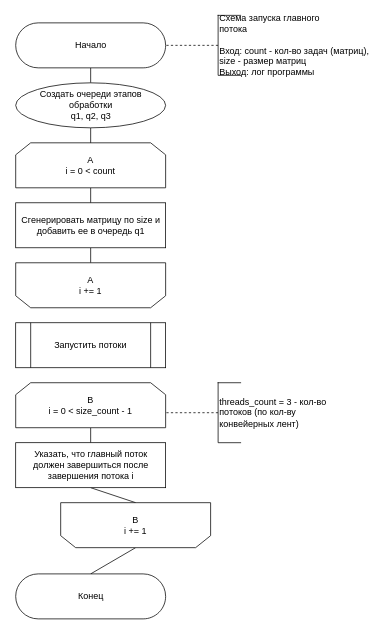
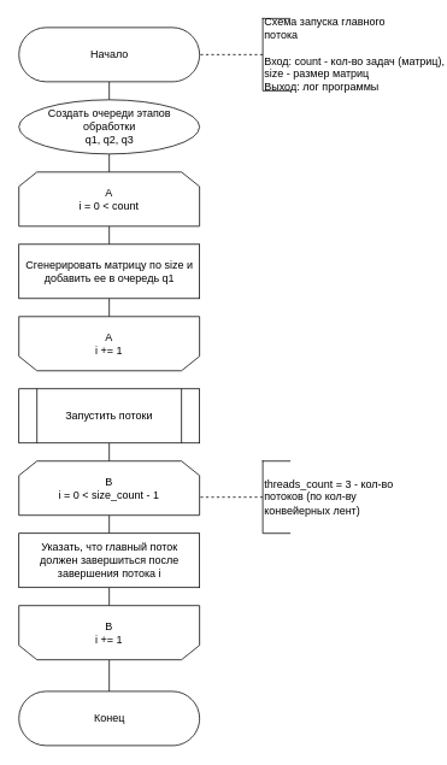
+ <mxCell id="13" style="edgeStyle=none;html=1;exitX=0.5;exitY=1;exitDx=0;exitDy=0;entryX=0.5;entryY=0;entryDx=0;entryDy=0;endArrow=none;endFill=0;" parent="1" source="14" target="16" edge="1"><mxGeometry relative="1" as="geometry" /></mxCell>
- <mxCell id="22" value="B&lt;br&gt;i += 1" style="shape=loopLimit;whiteSpace=wrap;html=1;strokeWidth=1;direction=west;" parent="1" vertex="1"><mxGeometry x="80" y="670" width="200" height="60" as="geometry" /></mxCell>
+ <mxCell id="22" value="B&lt;br&gt;i += 1" style="shape=loopLimit;whiteSpace=wrap;html=1;strokeWidth=1;direction=west;" parent="1" vertex="1"><mxGeometry x="20" y="670" width="200" height="60" as="geometry" /></mxCell>
